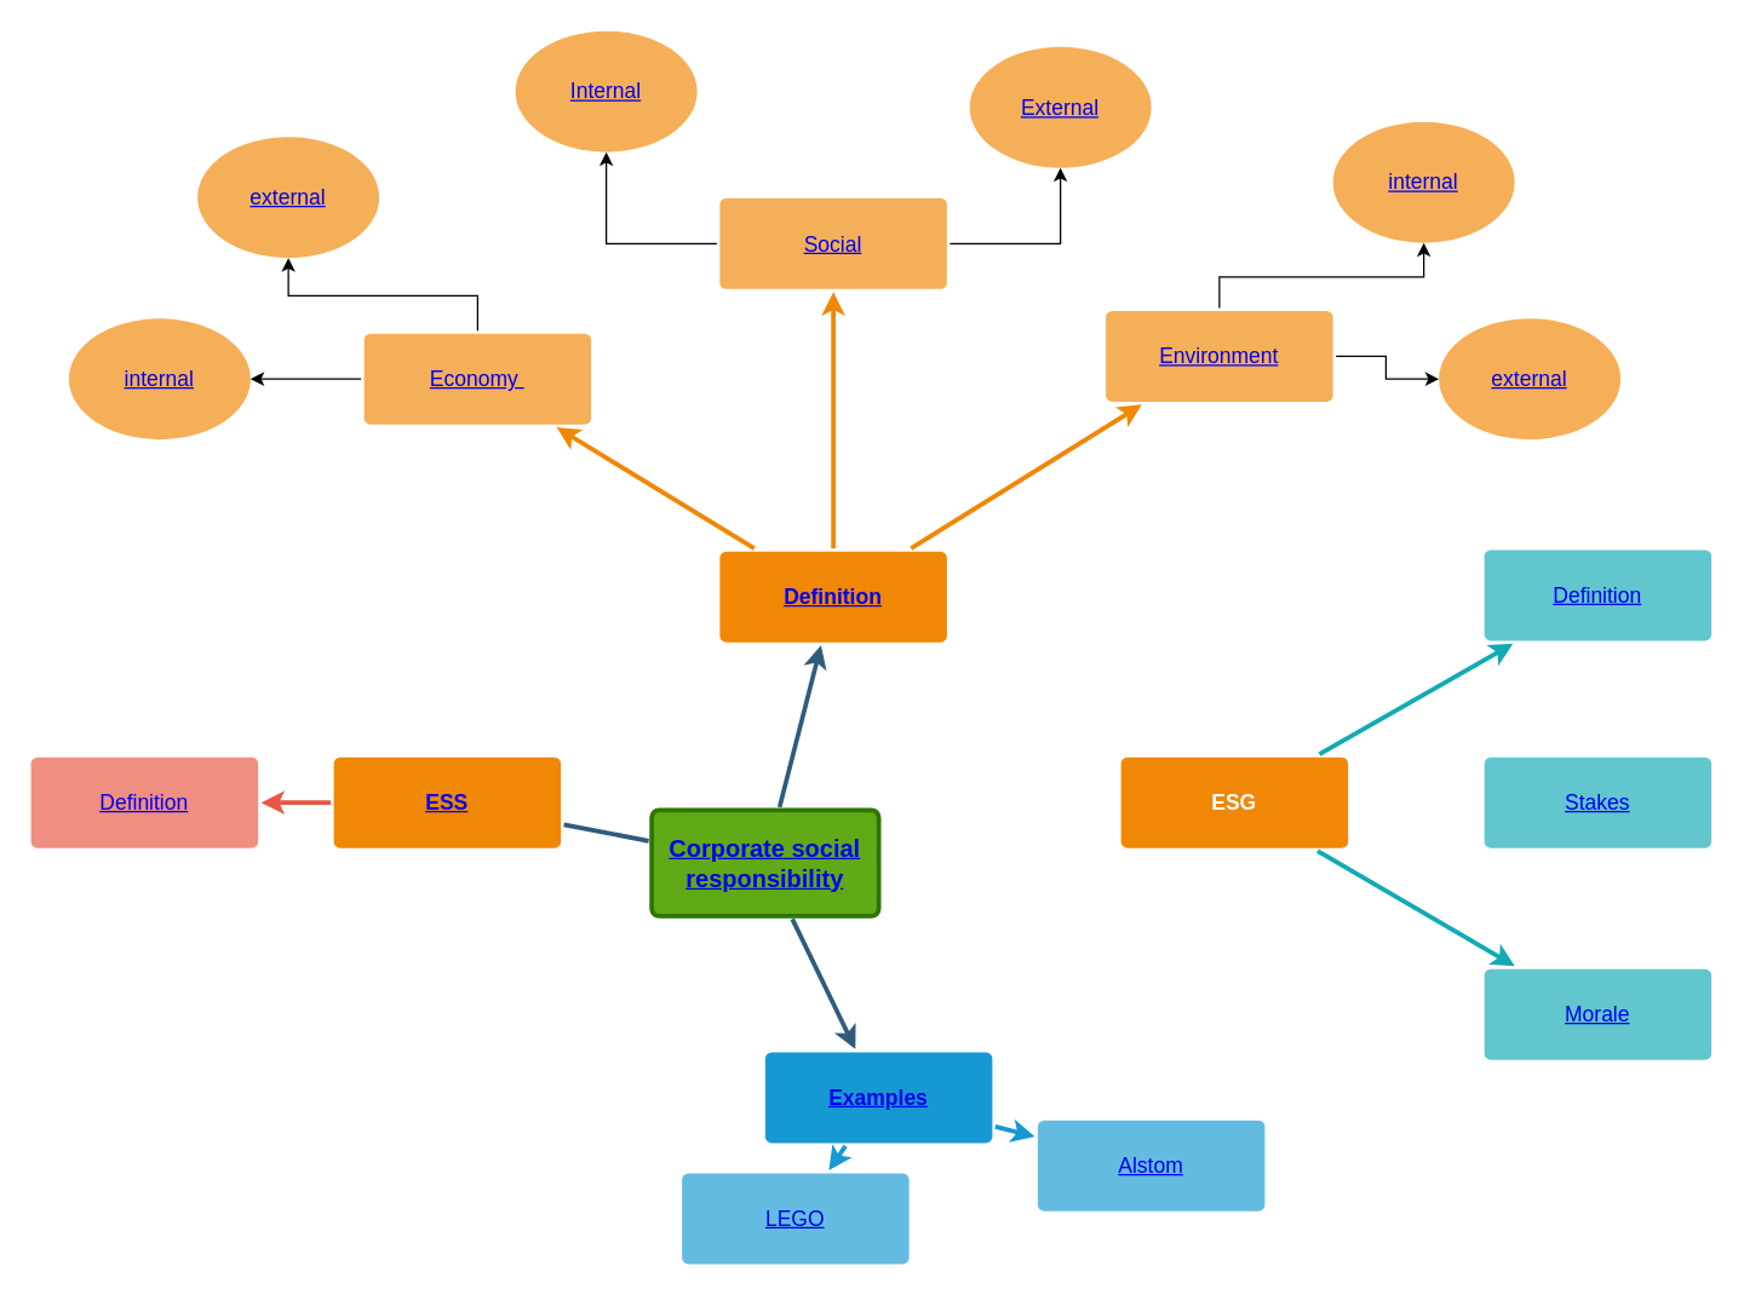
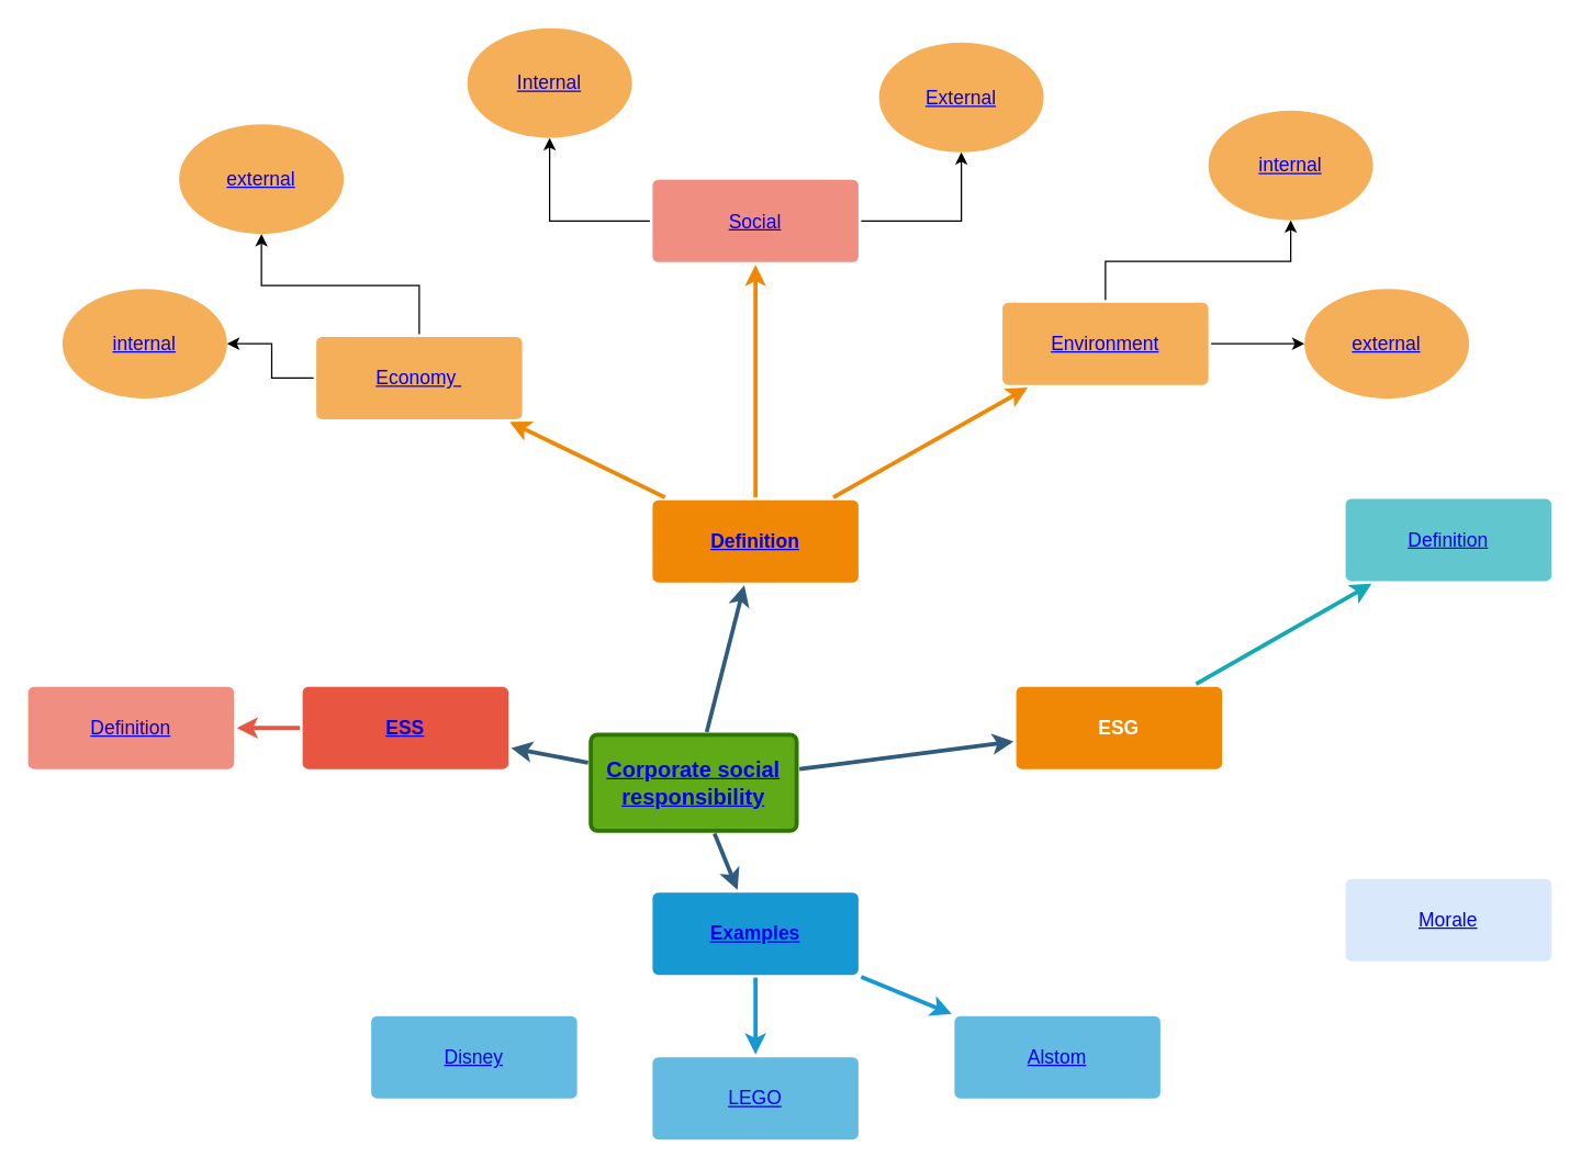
- <mxCell id="23" value="&lt;a href=&quot;https://www.youtube.com/watch?v=Z5KZhm19EO0&quot;&gt;Social&lt;/a&gt;" style="rounded=1;whiteSpace=wrap;html=1;shadow=0;labelBackgroundColor=none;strokeColor=none;strokeWidth=3;fillColor=#f5af58;fontFamily=Helvetica;fontSize=14;fontColor=#FFFFFF;align=center;spacing=5;arcSize=7;perimeterSpacing=2;" parent="1" vertex="1"><mxGeometry x="475" y="130.5" width="150" height="60" as="geometry" /></mxCell>
+ <mxCell id="23" value="&lt;a href=&quot;https://www.youtube.com/watch?v=Z5KZhm19EO0&quot;&gt;Social&lt;/a&gt;" style="rounded=1;whiteSpace=wrap;html=1;shadow=0;labelBackgroundColor=none;strokeColor=none;strokeWidth=3;fillColor=#f08e81;fontFamily=Helvetica;fontSize=14;fontColor=#FFFFFF;align=center;spacing=5;arcSize=7;perimeterSpacing=2;" parent="1" vertex="1"><mxGeometry x="475" y="130.5" width="150" height="60" as="geometry" /></mxCell>
- <mxCell id="19" value="&lt;a href=&quot;https://www.youtube.com/watch?v=mTAa2Bm0EZM&quot;&gt;Environment&lt;/a&gt;" style="rounded=1;whiteSpace=wrap;html=1;shadow=0;labelBackgroundColor=none;strokeColor=none;strokeWidth=3;fillColor=#f5af58;fontFamily=Helvetica;fontSize=14;fontColor=#FFFFFF;align=center;spacing=5;arcSize=7;perimeterSpacing=2;" parent="1" vertex="1"><mxGeometry x="730" y="205" width="150" height="60" as="geometry" /></mxCell>
+ <mxCell id="19" value="&lt;a href=&quot;https://www.youtube.com/watch?v=mTAa2Bm0EZM&quot;&gt;Environment&lt;/a&gt;" style="rounded=1;whiteSpace=wrap;html=1;shadow=0;labelBackgroundColor=none;strokeColor=none;strokeWidth=3;fillColor=#f5af58;fontFamily=Helvetica;fontSize=14;fontColor=#FFFFFF;align=center;spacing=5;arcSize=7;perimeterSpacing=2;" parent="1" vertex="1"><mxGeometry x="730" y="220" width="150" height="60" as="geometry" /></mxCell>
- <mxCell id="27" value="&lt;a href=&quot;https://s3-us-west-2.amazonaws.com/courses-images/wp-content/uploads/sites/1938/2017/05/31144538/lue1.jpeg&quot;&gt;Economy&amp;nbsp;&lt;/a&gt;" style="rounded=1;whiteSpace=wrap;html=1;shadow=0;labelBackgroundColor=none;strokeColor=none;strokeWidth=3;fillColor=#f5af58;fontFamily=Helvetica;fontSize=14;fontColor=#FFFFFF;align=center;spacing=5;arcSize=7;perimeterSpacing=2;" parent="1" vertex="1"><mxGeometry x="240" y="220" width="150" height="60" as="geometry" /></mxCell>
+ <mxCell id="27" value="&lt;a href=&quot;https://s3-us-west-2.amazonaws.com/courses-images/wp-content/uploads/sites/1938/2017/05/31144538/lue1.jpeg&quot;&gt;Economy&amp;nbsp;&lt;/a&gt;" style="rounded=1;whiteSpace=wrap;html=1;shadow=0;labelBackgroundColor=none;strokeColor=none;strokeWidth=3;fillColor=#f5af58;fontFamily=Helvetica;fontSize=14;fontColor=#FFFFFF;align=center;spacing=5;arcSize=7;perimeterSpacing=2;" parent="1" vertex="1"><mxGeometry x="230" y="245" width="150" height="60" as="geometry" /></mxCell>
- <mxCell id="8" value="&lt;a href=&quot;https://miro.medium.com/max/875/1*vMOtzLNhi9uJQg6fSVUwoQ.jpeg&quot;&gt;ESS&lt;/a&gt;" style="rounded=1;whiteSpace=wrap;html=1;shadow=0;labelBackgroundColor=none;strokeColor=none;strokeWidth=3;fillColor=#f08705;fontFamily=Helvetica;fontSize=14;fontColor=#FFFFFF;align=center;spacing=5;fontStyle=1;arcSize=7;perimeterSpacing=2;" parent="1" vertex="1"><mxGeometry x="220" y="500" width="150" height="60" as="geometry" /></mxCell>
+ <mxCell id="8" value="&lt;a href=&quot;https://miro.medium.com/max/875/1*vMOtzLNhi9uJQg6fSVUwoQ.jpeg&quot;&gt;ESS&lt;/a&gt;" style="rounded=1;whiteSpace=wrap;html=1;shadow=0;labelBackgroundColor=none;strokeColor=none;strokeWidth=3;fillColor=#e85642;fontFamily=Helvetica;fontSize=14;fontColor=#FFFFFF;align=center;spacing=5;fontStyle=1;arcSize=7;perimeterSpacing=2;" parent="1" vertex="1"><mxGeometry x="220" y="500" width="150" height="60" as="geometry" /></mxCell>
- <mxCell id="32" value="&lt;a href=&quot;https://clutch.co/pr-firms/resources/how-corporate-social-responsibility-influences-buying-decisions&quot;&gt;Stakes&lt;/a&gt;" style="rounded=1;whiteSpace=wrap;html=1;shadow=0;labelBackgroundColor=none;strokeColor=none;strokeWidth=3;fillColor=#61c6ce;fontFamily=Helvetica;fontSize=14;fontColor=#FFFFFF;align=center;spacing=5;fontStyle=0;arcSize=7;perimeterSpacing=2;" parent="1" vertex="1"><mxGeometry x="980" y="500" width="150" height="60" as="geometry" /></mxCell>
- <mxCell id="5" value="" style="edgeStyle=none;rounded=0;jumpStyle=none;html=1;shadow=0;labelBackgroundColor=none;startArrow=none;startFill=0;endArrow=none;endFill=1;jettySize=auto;orthogonalLoop=1;strokeColor=#2F5B7C;strokeWidth=3;fontFamily=Helvetica;fontSize=16;fontColor=#23445D;spacing=5;" parent="1" source="6" target="8" edge="1"><mxGeometry relative="1" as="geometry" /></mxCell>
+ <mxCell id="5" value="" style="edgeStyle=none;rounded=0;jumpStyle=none;html=1;shadow=0;labelBackgroundColor=none;startArrow=none;startFill=0;endArrow=classic;endFill=1;jettySize=auto;orthogonalLoop=1;strokeColor=#2F5B7C;strokeWidth=3;fontFamily=Helvetica;fontSize=16;fontColor=#23445D;spacing=5;" parent="1" source="6" target="8" edge="1"><mxGeometry relative="1" as="geometry" /></mxCell>
+ <mxCell id="3" value="" style="edgeStyle=none;rounded=0;jumpStyle=none;html=1;shadow=0;labelBackgroundColor=none;startArrow=none;startFill=0;endArrow=classic;endFill=1;jettySize=auto;orthogonalLoop=1;strokeColor=#2F5B7C;strokeWidth=3;fontFamily=Helvetica;fontSize=16;fontColor=#23445D;spacing=5;" parent="1" source="6" target="29" edge="1"><mxGeometry relative="1" as="geometry" /></mxCell>
- <mxCell id="31" value="" style="edgeStyle=none;rounded=1;jumpStyle=none;html=1;shadow=0;labelBackgroundColor=none;startArrow=none;startFill=0;jettySize=auto;orthogonalLoop=1;strokeColor=#12AAB5;strokeWidth=3;fontFamily=Helvetica;fontSize=14;fontColor=#FFFFFF;spacing=5;fontStyle=1;fillColor=#b0e3e6;" parent="1" source="29" target="30" edge="1"><mxGeometry relative="1" as="geometry" /></mxCell>
- <mxCell id="30" value="&lt;a href=&quot;https://youtu.be/E0NkGtNU_9w&quot;&gt;Morale&lt;/a&gt;" style="rounded=1;whiteSpace=wrap;html=1;shadow=0;labelBackgroundColor=none;strokeColor=none;strokeWidth=3;fillColor=#61c6ce;fontFamily=Helvetica;fontSize=14;fontColor=#FFFFFF;align=center;spacing=5;fontStyle=0;arcSize=7;perimeterSpacing=2;" parent="1" vertex="1"><mxGeometry x="980" y="640" width="150" height="60" as="geometry" /></mxCell>
+ <mxCell id="30" value="&lt;a href=&quot;https://youtu.be/E0NkGtNU_9w&quot;&gt;Morale&lt;/a&gt;" style="rounded=1;whiteSpace=wrap;html=1;shadow=0;labelBackgroundColor=none;strokeColor=none;strokeWidth=3;fillColor=#dae8fc;fontFamily=Helvetica;fontSize=14;fontColor=#FFFFFF;align=center;spacing=5;fontStyle=0;arcSize=7;perimeterSpacing=2;" parent="1" vertex="1"><mxGeometry x="980" y="640" width="150" height="60" as="geometry" /></mxCell>
- <mxCell id="12" value="&lt;a href=&quot;https://www.youtube.com/watch?v=wTidplpkqZE&quot;&gt;Examples&lt;/a&gt;" style="rounded=1;whiteSpace=wrap;html=1;shadow=0;labelBackgroundColor=none;strokeColor=none;strokeWidth=3;fillColor=#1699d3;fontFamily=Helvetica;fontSize=14;fontColor=#FFFFFF;align=center;spacing=5;fontStyle=1;arcSize=7;perimeterSpacing=2;" parent="1" vertex="1"><mxGeometry x="505" y="695" width="150" height="60" as="geometry" /></mxCell>
+ <mxCell id="12" value="&lt;a href=&quot;https://www.youtube.com/watch?v=wTidplpkqZE&quot;&gt;Examples&lt;/a&gt;" style="rounded=1;whiteSpace=wrap;html=1;shadow=0;labelBackgroundColor=none;strokeColor=none;strokeWidth=3;fillColor=#1699d3;fontFamily=Helvetica;fontSize=14;fontColor=#FFFFFF;align=center;spacing=5;fontStyle=1;arcSize=7;perimeterSpacing=2;" parent="1" vertex="1"><mxGeometry x="475" y="650" width="150" height="60" as="geometry" /></mxCell>
+ <mxCell id="15" value="&lt;a href=&quot;https://www.youtube.com/c/DisneyCSR/featured&quot;&gt;Disney&lt;/a&gt;" style="rounded=1;whiteSpace=wrap;html=1;shadow=0;labelBackgroundColor=none;strokeColor=none;strokeWidth=3;fillColor=#64bbe2;fontFamily=Helvetica;fontSize=14;fontColor=#FFFFFF;align=center;spacing=5;arcSize=7;perimeterSpacing=2;" parent="1" vertex="1"><mxGeometry x="270" y="740" width="150" height="60" as="geometry" /></mxCell>
- <mxCell id="13" value="&lt;a href=&quot;https://www.youtube.com/watch?v=NWzTuFgXWxc&quot;&gt;Alstom&lt;/a&gt;" style="rounded=1;whiteSpace=wrap;html=1;shadow=0;labelBackgroundColor=none;strokeColor=none;strokeWidth=3;fillColor=#64bbe2;fontFamily=Helvetica;fontSize=14;fontColor=#FFFFFF;align=center;spacing=5;arcSize=7;perimeterSpacing=2;" parent="1" vertex="1"><mxGeometry x="685" y="740" width="150" height="60" as="geometry" /></mxCell>
+ <mxCell id="13" value="&lt;a href=&quot;https://www.youtube.com/watch?v=NWzTuFgXWxc&quot;&gt;Alstom&lt;/a&gt;" style="rounded=1;whiteSpace=wrap;html=1;shadow=0;labelBackgroundColor=none;strokeColor=none;strokeWidth=3;fillColor=#64bbe2;fontFamily=Helvetica;fontSize=14;fontColor=#FFFFFF;align=center;spacing=5;arcSize=7;perimeterSpacing=2;" parent="1" vertex="1"><mxGeometry x="695" y="740" width="150" height="60" as="geometry" /></mxCell>
- <mxCell id="14" value="&lt;a href=&quot;https://www.youtube.com/watch?v=QkH13mO0uog&quot;&gt;LEGO&lt;/a&gt;" style="rounded=1;whiteSpace=wrap;html=1;shadow=0;labelBackgroundColor=none;strokeColor=none;strokeWidth=3;fillColor=#64bbe2;fontFamily=Helvetica;fontSize=14;fontColor=#FFFFFF;align=center;spacing=5;arcSize=7;perimeterSpacing=2;" parent="1" vertex="1"><mxGeometry x="450" y="775" width="150" height="60" as="geometry" /></mxCell>
+ <mxCell id="14" value="&lt;a href=&quot;https://www.youtube.com/watch?v=QkH13mO0uog&quot;&gt;LEGO&lt;/a&gt;" style="rounded=1;whiteSpace=wrap;html=1;shadow=0;labelBackgroundColor=none;strokeColor=none;strokeWidth=3;fillColor=#64bbe2;fontFamily=Helvetica;fontSize=14;fontColor=#FFFFFF;align=center;spacing=5;arcSize=7;perimeterSpacing=2;" parent="1" vertex="1"><mxGeometry x="475" y="770" width="150" height="60" as="geometry" /></mxCell>
